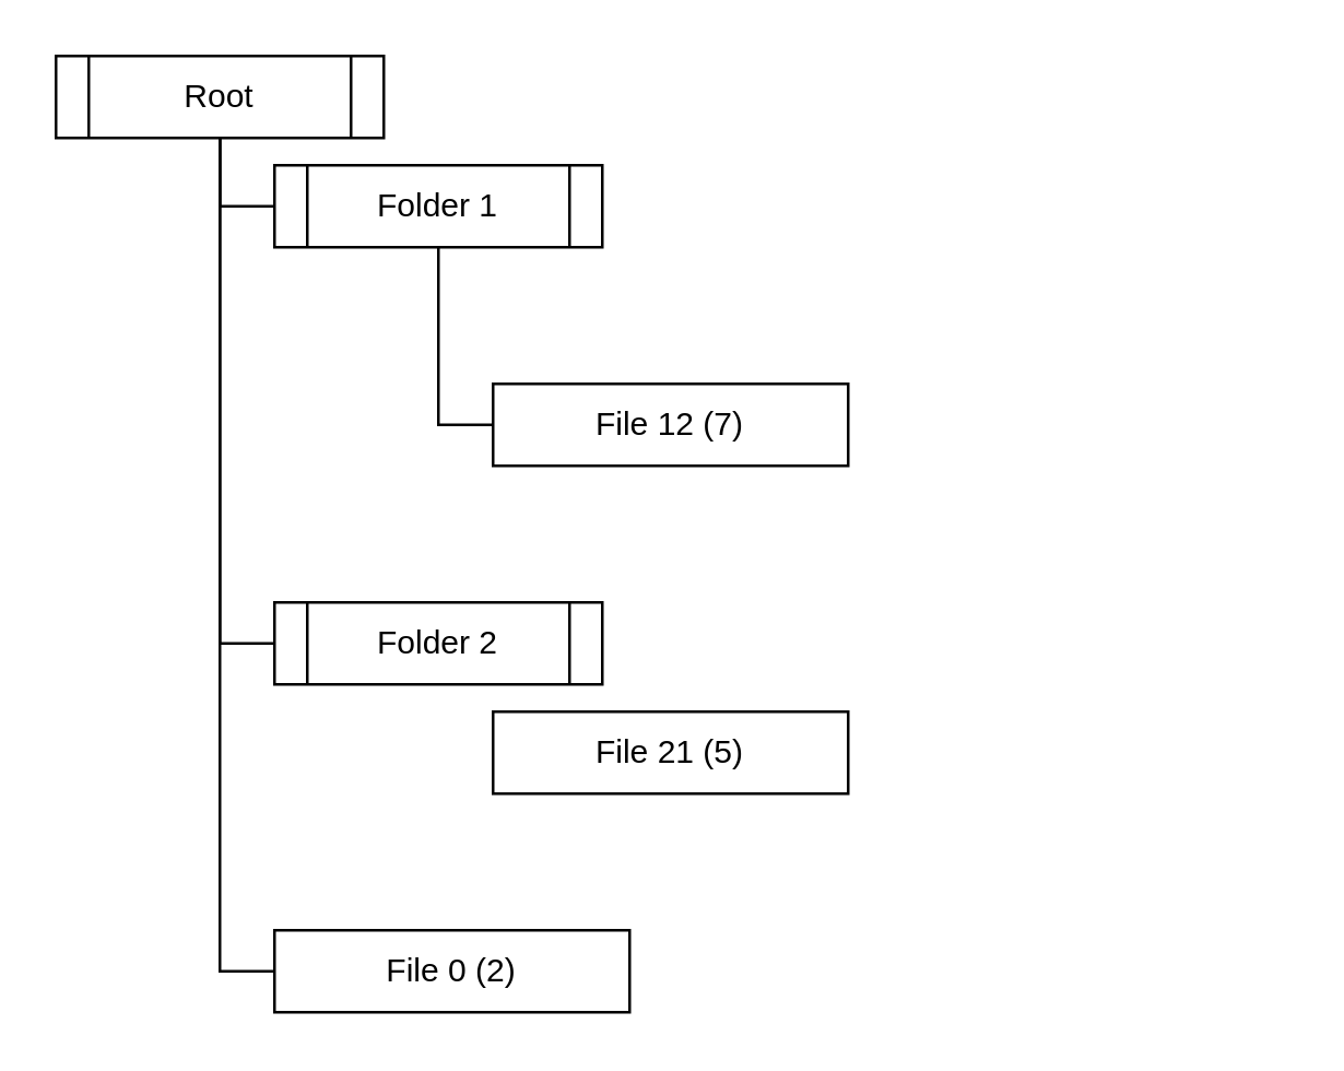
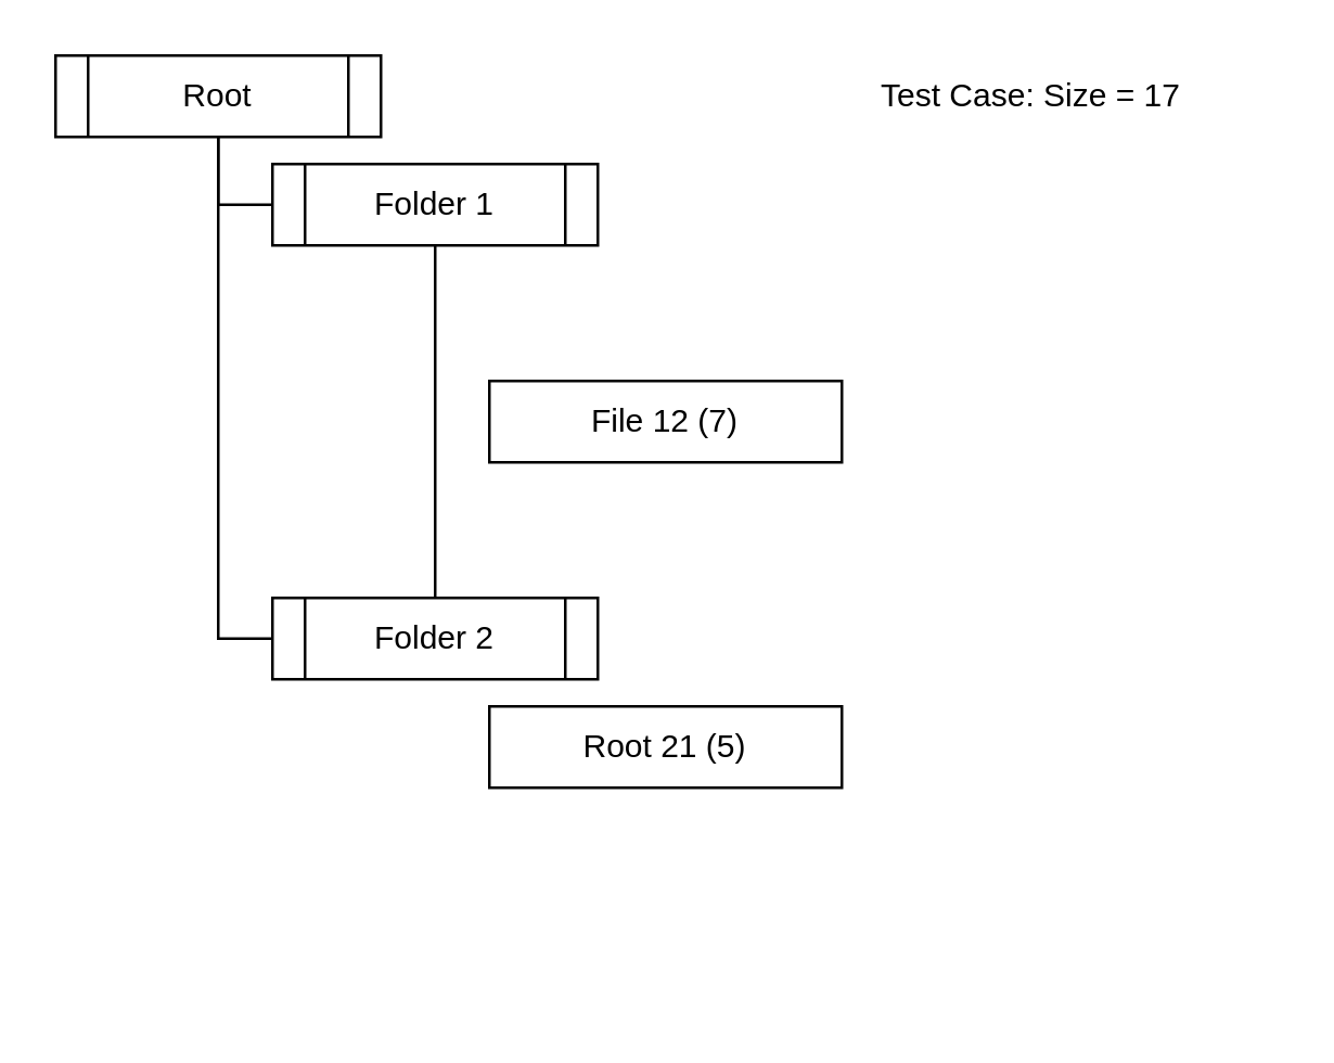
+ <mxCell id="12" value="Test Case: Size = 17" style="text;html=1;strokeColor=none;fillColor=none;align=center;verticalAlign=middle;whiteSpace=wrap;rounded=0;" vertex="1" parent="1"><mxGeometry x="290" y="25" width="180" height="20" as="geometry" /></mxCell>
- <mxCell id="8" style="edgeStyle=orthogonalEdgeStyle;rounded=0;orthogonalLoop=1;jettySize=auto;html=1;exitX=0.5;exitY=1;exitDx=0;exitDy=0;entryX=0;entryY=0.5;entryDx=0;entryDy=0;endArrow=none;endFill=0;" edge="1" parent="1" source="9" target="2"><mxGeometry relative="1" as="geometry" /></mxCell>
+ <mxCell id="8" style="edgeStyle=orthogonalEdgeStyle;rounded=0;orthogonalLoop=1;jettySize=auto;html=1;exitX=0.5;exitY=1;exitDx=0;exitDy=0;endArrow=none;endFill=0;" edge="1" parent="1" source="9" target="10"><mxGeometry relative="1" as="geometry" /></mxCell>
- <mxCell id="3" value="File 21 (5)" style="rounded=0;whiteSpace=wrap;html=1;" vertex="1" parent="1"><mxGeometry x="180" y="260" width="130" height="30" as="geometry" /></mxCell>
+ <mxCell id="3" value="Root 21 (5)" style="rounded=0;whiteSpace=wrap;html=1;" vertex="1" parent="1"><mxGeometry x="180" y="260" width="130" height="30" as="geometry" /></mxCell>
- <mxCell id="6" style="edgeStyle=orthogonalEdgeStyle;rounded=0;orthogonalLoop=1;jettySize=auto;html=1;exitX=0.5;exitY=1;exitDx=0;exitDy=0;entryX=0;entryY=0.5;entryDx=0;entryDy=0;endArrow=none;endFill=0;" edge="1" parent="1" source="7" target="11"><mxGeometry relative="1" as="geometry" /></mxCell>
- <mxCell id="11" value="File 0 (2)" style="rounded=0;whiteSpace=wrap;html=1;" vertex="1" parent="1"><mxGeometry x="100" y="340" width="130" height="30" as="geometry" /></mxCell>
